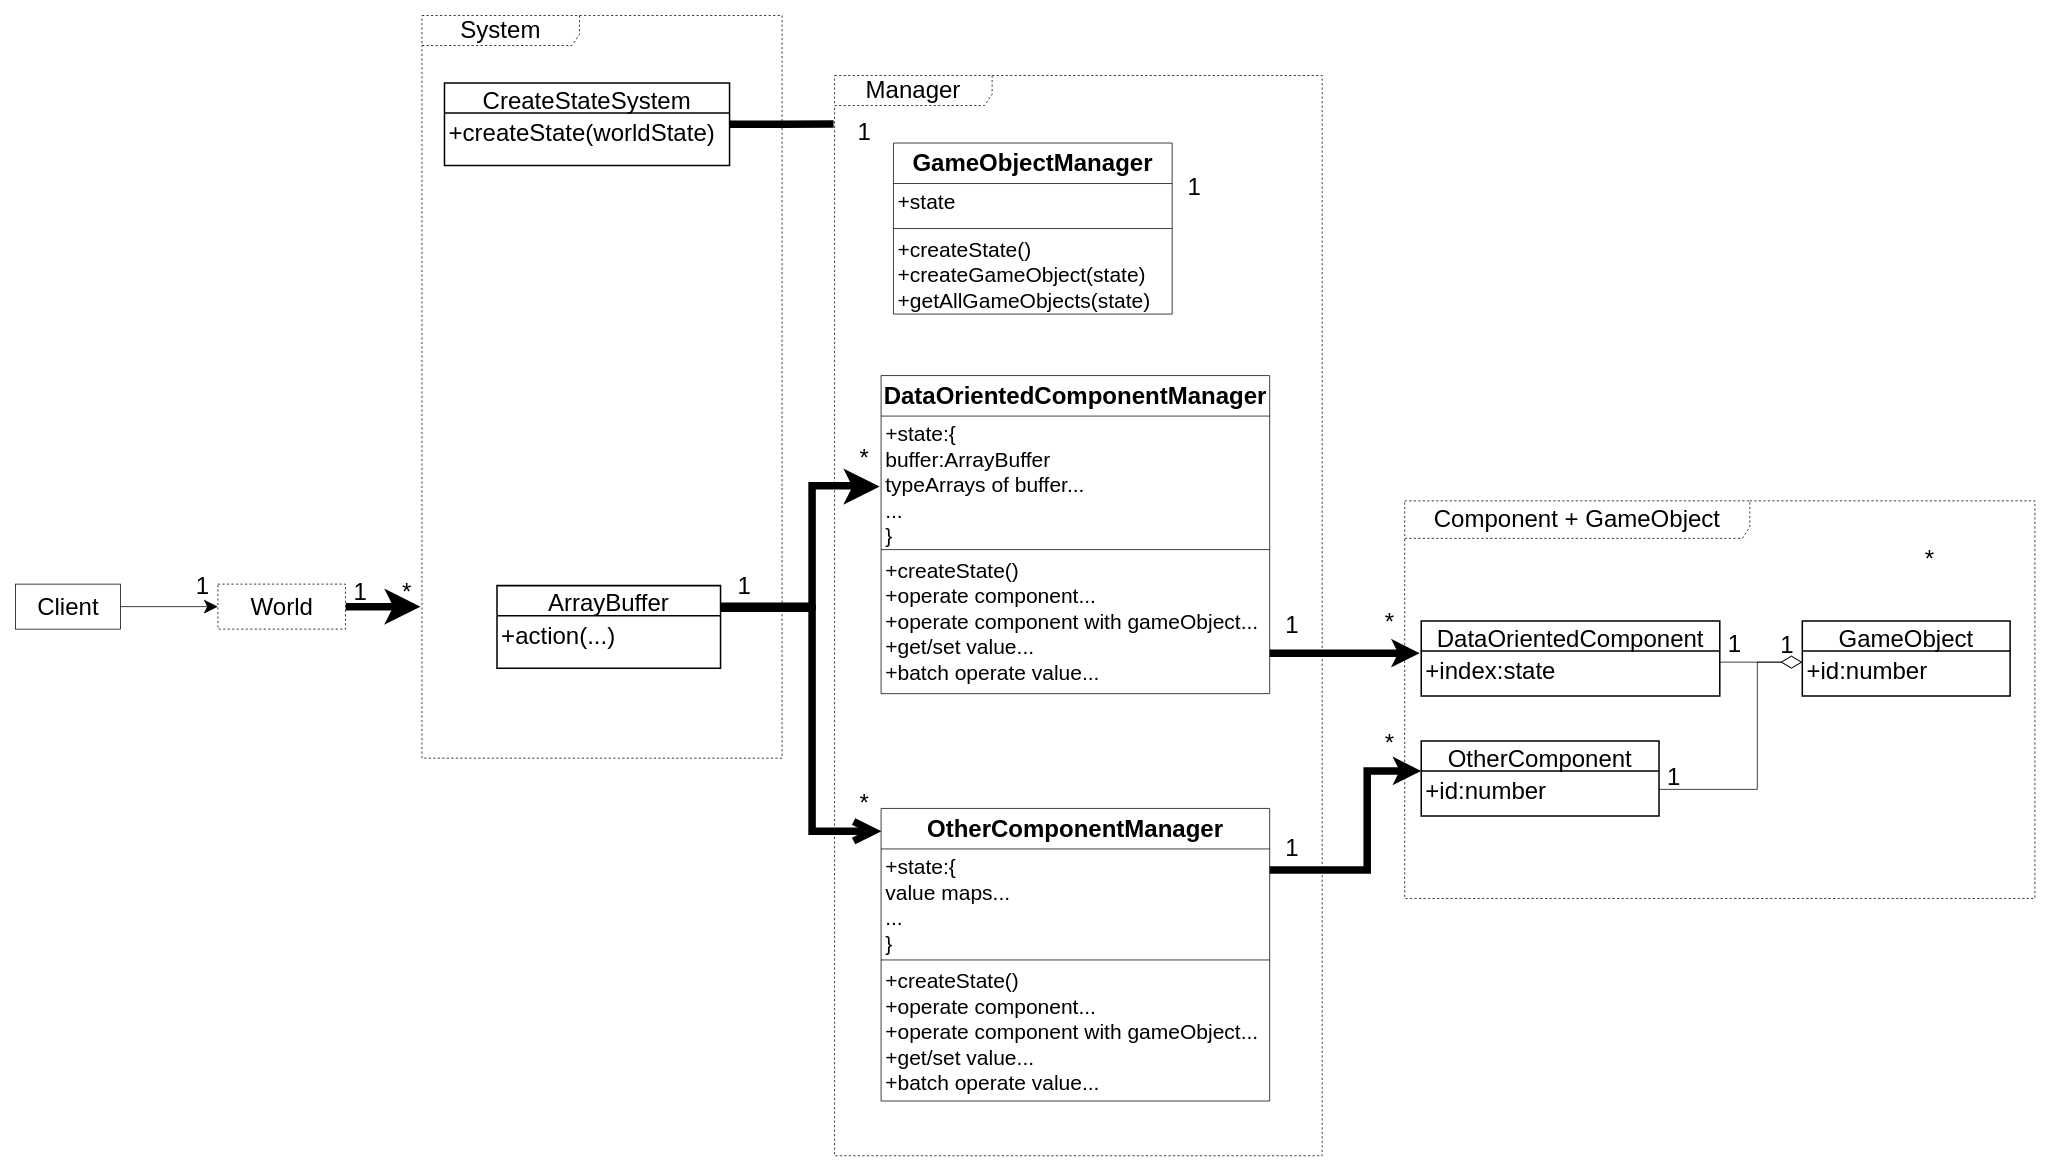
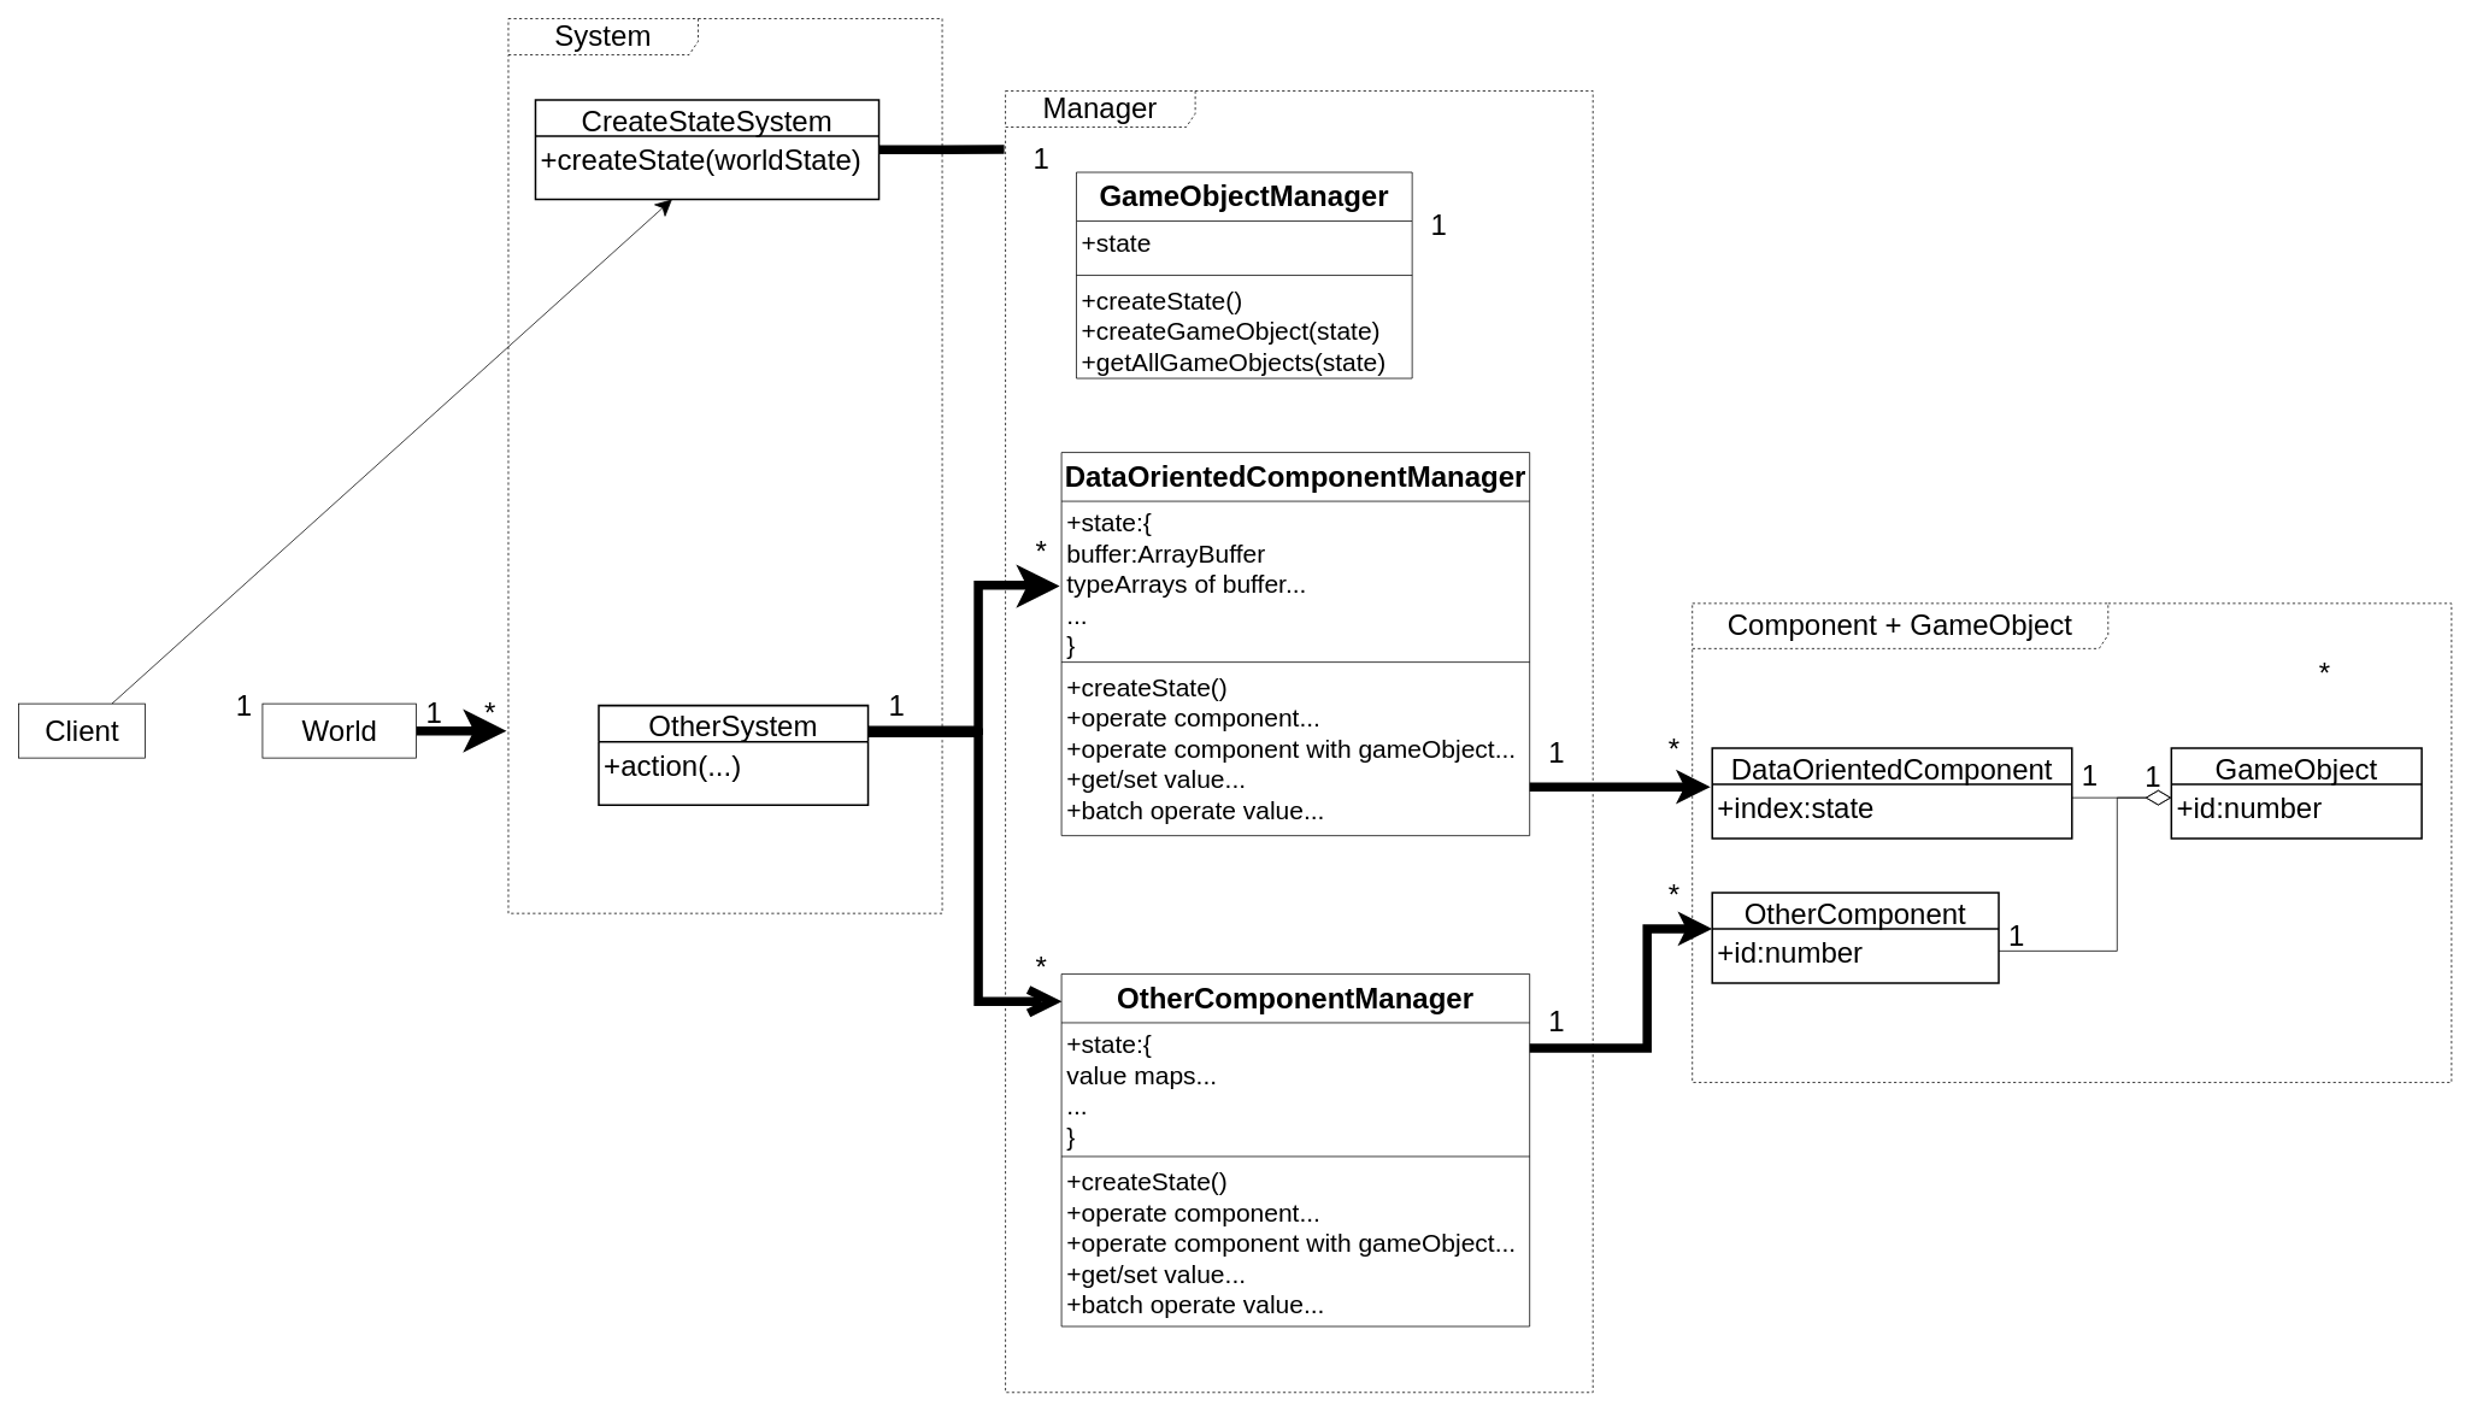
- <mxCell id="26" value="ArrayBuffer" style="swimlane;childLayout=stackLayout;horizontal=1;startSize=40;horizontalStack=0;rounded=0;fontSize=32;fontStyle=0;strokeWidth=2;resizeParent=0;resizeLast=1;shadow=0;dashed=0;align=center;" parent="1" vertex="1"><mxGeometry x="662" y="780" width="298" height="110" as="geometry" /></mxCell>
+ <mxCell id="26" value="OtherSystem" style="swimlane;childLayout=stackLayout;horizontal=1;startSize=40;horizontalStack=0;rounded=0;fontSize=32;fontStyle=0;strokeWidth=2;resizeParent=0;resizeLast=1;shadow=0;dashed=0;align=center;" parent="1" vertex="1"><mxGeometry x="662" y="780" width="298" height="110" as="geometry" /></mxCell>
- <mxCell id="22" style="edgeStyle=none;rounded=0;orthogonalLoop=1;jettySize=auto;html=1;startArrow=none;startFill=0;endArrow=classic;endFill=1;startSize=16;endSize=16;strokeWidth=1;" parent="1" source="23" target="21" edge="1"><mxGeometry relative="1" as="geometry" /></mxCell>
+ <mxCell id="22" style="edgeStyle=none;rounded=0;orthogonalLoop=1;jettySize=auto;html=1;startArrow=none;startFill=0;endArrow=classic;endFill=1;startSize=16;endSize=16;strokeWidth=1;" parent="1" source="23" target="52" edge="1"><mxGeometry relative="1" as="geometry" /></mxCell>
- <mxCell id="21" value="World" style="html=1;fontSize=32;dashed=1;" parent="1" vertex="1"><mxGeometry x="290" y="778" width="170" height="60" as="geometry" /></mxCell>
+ <mxCell id="21" value="World" style="html=1;fontSize=32;" parent="1" vertex="1"><mxGeometry x="290" y="778" width="170" height="60" as="geometry" /></mxCell>
